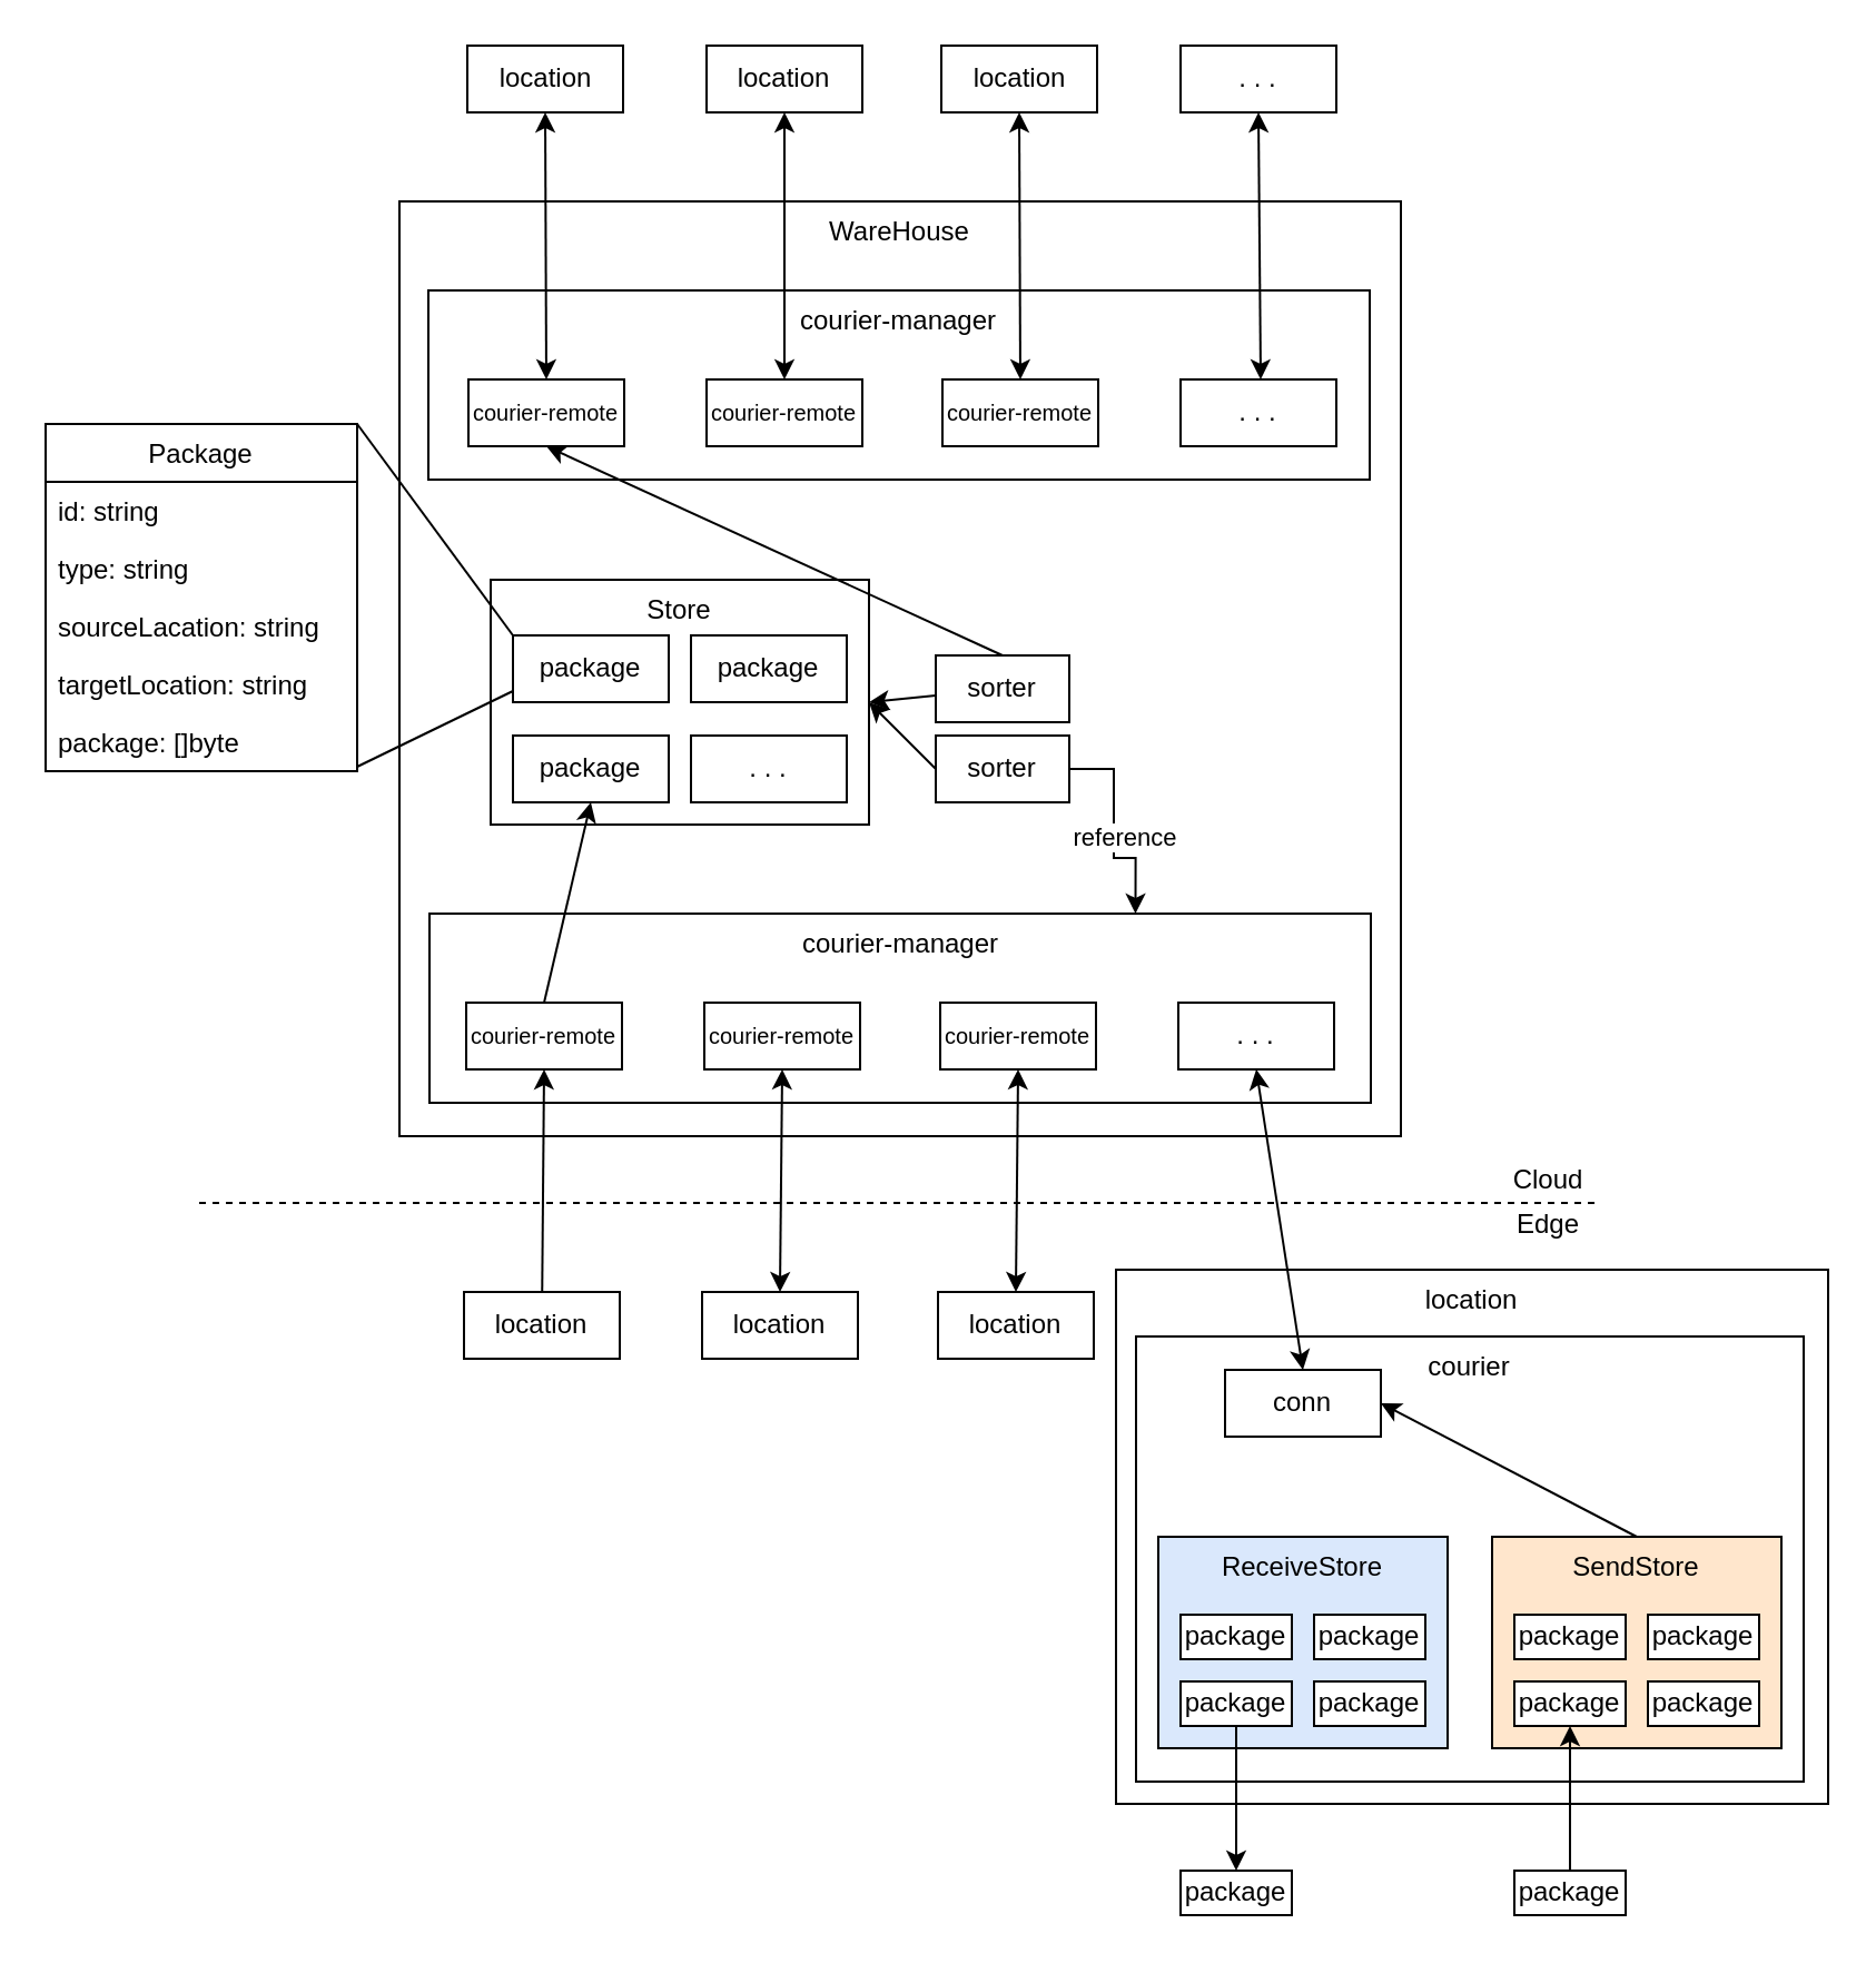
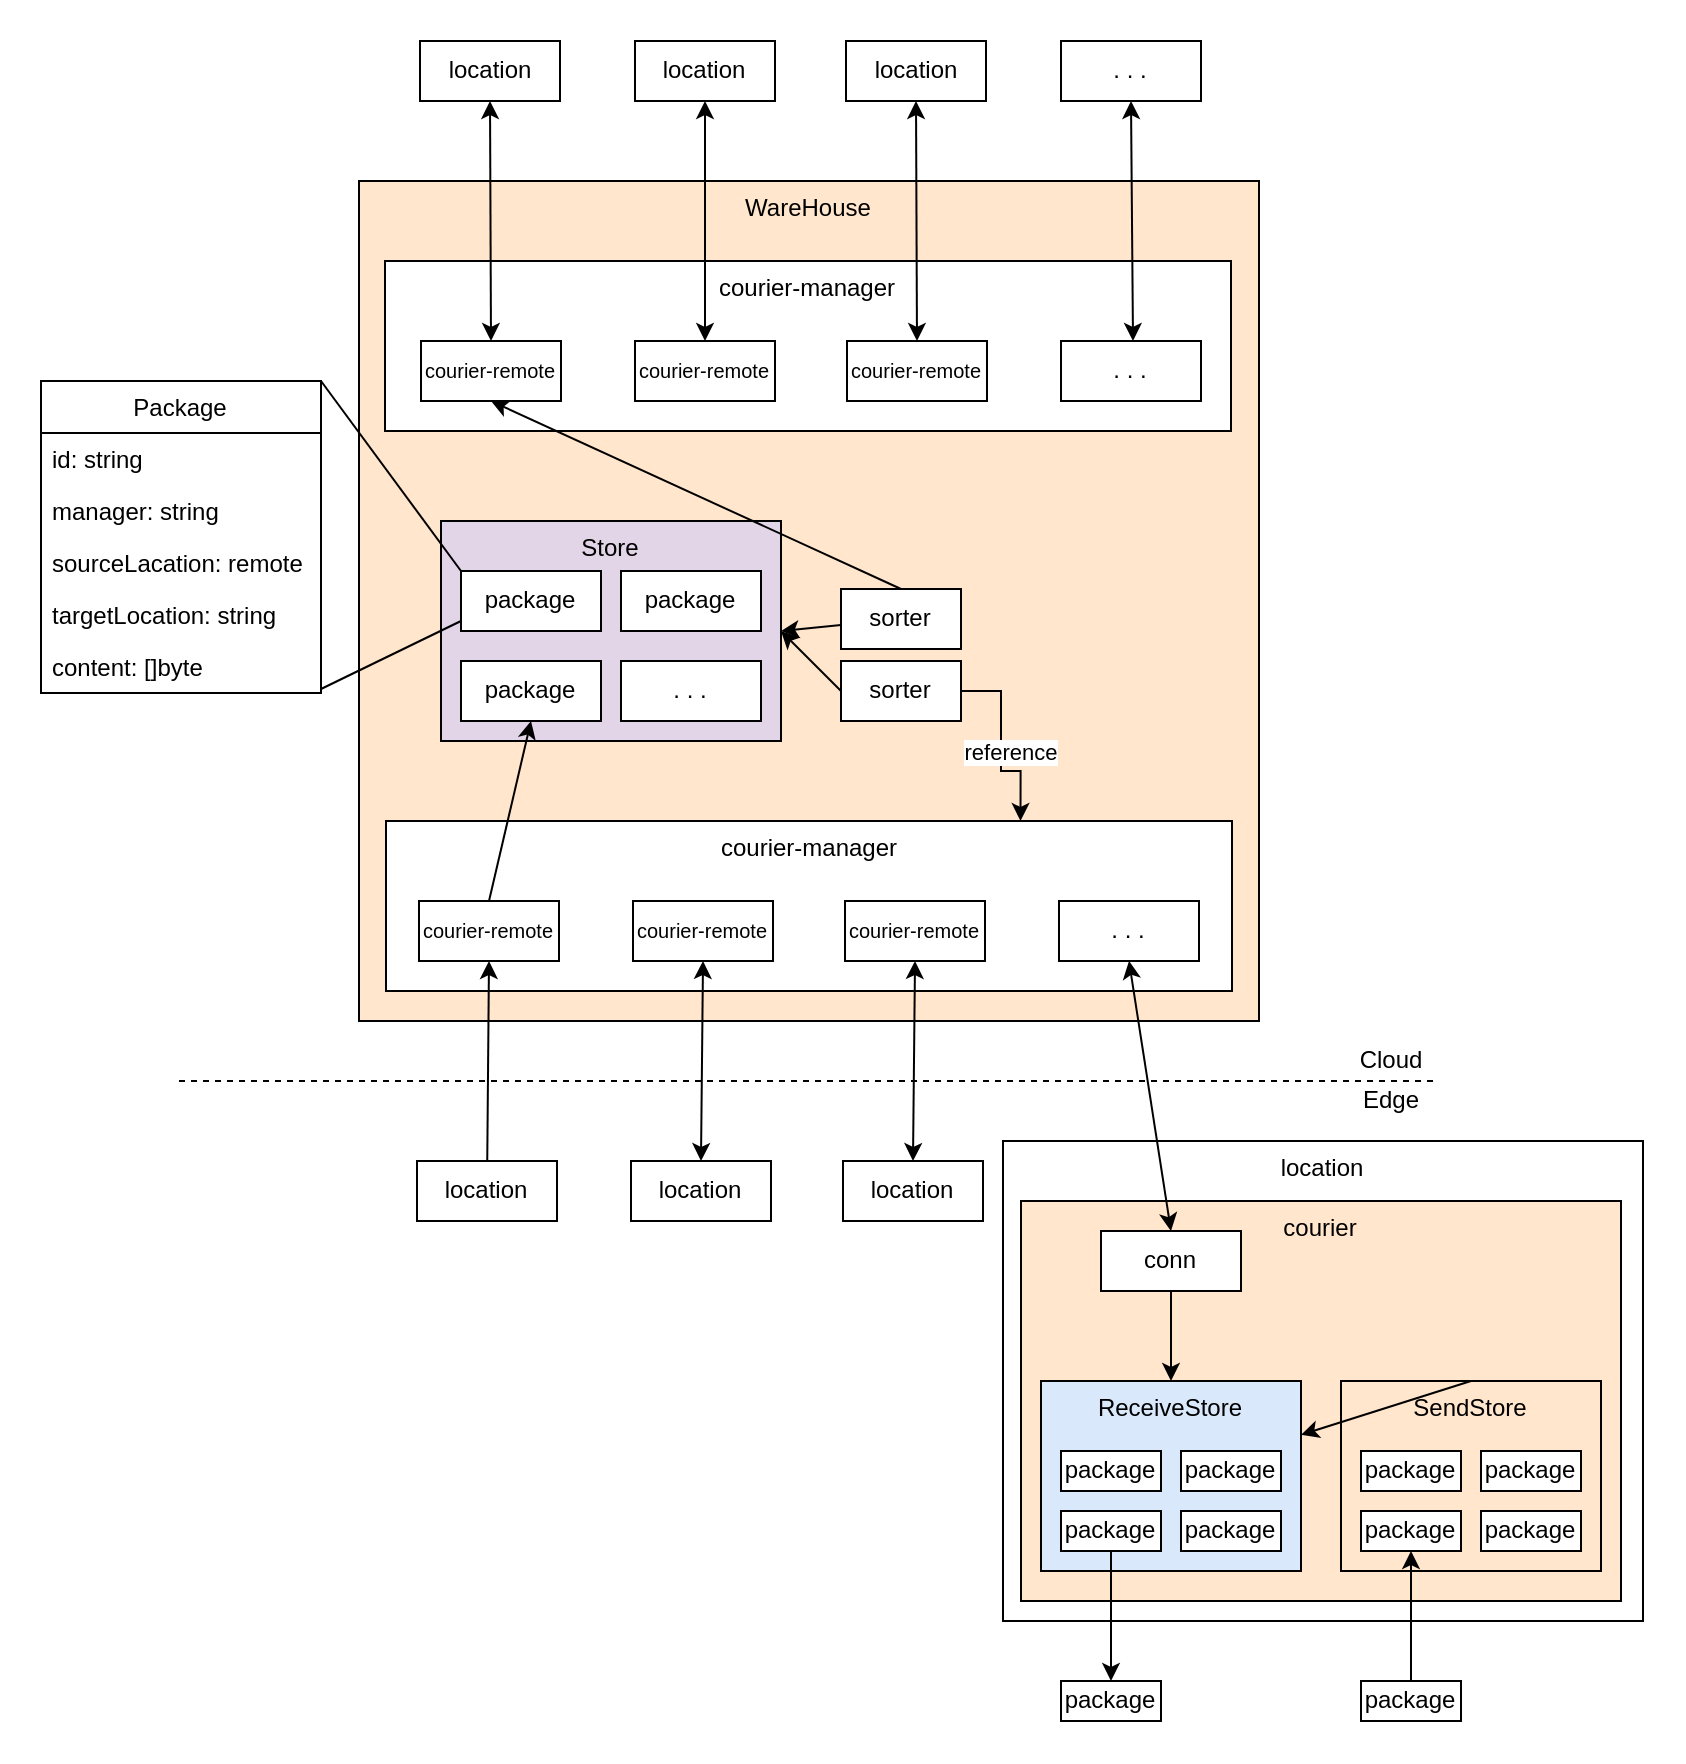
- <mxCell id="13" value="type: string" style="text;strokeColor=none;fillColor=none;align=left;verticalAlign=top;spacingLeft=4;spacingRight=4;overflow=hidden;rotatable=0;points=[[0,0.5],[1,0.5]];portConstraint=eastwest;sketch=0;" parent="11" vertex="1"><mxGeometry y="52" width="140" height="26" as="geometry" /></mxCell>
+ <mxCell id="13" value="manager: string" style="text;strokeColor=none;fillColor=none;align=left;verticalAlign=top;spacingLeft=4;spacingRight=4;overflow=hidden;rotatable=0;points=[[0,0.5],[1,0.5]];portConstraint=eastwest;sketch=0;" parent="11" vertex="1"><mxGeometry y="52" width="140" height="26" as="geometry" /></mxCell>
- <mxCell id="14" value="sourceLacation: string" style="text;strokeColor=none;fillColor=none;align=left;verticalAlign=top;spacingLeft=4;spacingRight=4;overflow=hidden;rotatable=0;points=[[0,0.5],[1,0.5]];portConstraint=eastwest;sketch=0;" parent="11" vertex="1"><mxGeometry y="78" width="140" height="26" as="geometry" /></mxCell>
+ <mxCell id="14" value="sourceLacation: remote" style="text;strokeColor=none;fillColor=none;align=left;verticalAlign=top;spacingLeft=4;spacingRight=4;overflow=hidden;rotatable=0;points=[[0,0.5],[1,0.5]];portConstraint=eastwest;sketch=0;" parent="11" vertex="1"><mxGeometry y="78" width="140" height="26" as="geometry" /></mxCell>
- <mxCell id="3" value="WareHouse" style="rounded=0;whiteSpace=wrap;html=1;verticalAlign=top;" parent="1" vertex="1"><mxGeometry x="179" y="90" width="450" height="420" as="geometry" /></mxCell>
+ <mxCell id="3" value="WareHouse" style="rounded=0;whiteSpace=wrap;html=1;verticalAlign=top;fillColor=#ffe6cc;" parent="1" vertex="1"><mxGeometry x="179" y="90" width="450" height="420" as="geometry" /></mxCell>
- <mxCell id="6" value="Store" style="rounded=0;whiteSpace=wrap;html=1;verticalAlign=top;" parent="1" vertex="1"><mxGeometry x="220" y="260" width="170" height="110" as="geometry" /></mxCell>
+ <mxCell id="6" value="Store" style="rounded=0;whiteSpace=wrap;html=1;verticalAlign=top;fillColor=#e1d5e7;" parent="1" vertex="1"><mxGeometry x="220" y="260" width="170" height="110" as="geometry" /></mxCell>
- <mxCell id="16" value="package: []byte" style="text;strokeColor=none;fillColor=none;align=left;verticalAlign=top;spacingLeft=4;spacingRight=4;overflow=hidden;rotatable=0;points=[[0,0.5],[1,0.5]];portConstraint=eastwest;" parent="11" vertex="1"><mxGeometry y="130" width="140" height="26" as="geometry" /></mxCell>
+ <mxCell id="16" value="content: []byte" style="text;strokeColor=none;fillColor=none;align=left;verticalAlign=top;spacingLeft=4;spacingRight=4;overflow=hidden;rotatable=0;points=[[0,0.5],[1,0.5]];portConstraint=eastwest;" parent="11" vertex="1"><mxGeometry y="130" width="140" height="26" as="geometry" /></mxCell>
- <mxCell id="67" value="" style="endArrow=classic;html=1;exitX=0.5;exitY=0;exitDx=0;exitDy=0;entryX=1;entryY=0.5;entryDx=0;entryDy=0;" parent="1" source="60" target="65" edge="1"><mxGeometry width="50" height="50" relative="1" as="geometry"><mxPoint x="595" y="670" as="sourcePoint" /><mxPoint x="595" y="700" as="targetPoint" /></mxGeometry></mxCell>
+ <mxCell id="67" value="" style="endArrow=classic;html=1;exitX=0.5;exitY=0;exitDx=0;exitDy=0;" parent="1" source="60" target="55" edge="1"><mxGeometry width="50" height="50" relative="1" as="geometry"><mxPoint x="595" y="670" as="sourcePoint" /><mxPoint x="595" y="700" as="targetPoint" /></mxGeometry></mxCell>
+ <mxCell id="66" value="" style="endArrow=classic;html=1;exitX=0.5;exitY=1;exitDx=0;exitDy=0;entryX=0.5;entryY=0;entryDx=0;entryDy=0;" parent="1" source="65" target="55" edge="1"><mxGeometry width="50" height="50" relative="1" as="geometry"><mxPoint x="325" y="700" as="sourcePoint" /><mxPoint x="250.5" y="640" as="targetPoint" /></mxGeometry></mxCell>
- <mxCell id="36" value="courier" style="rounded=0;whiteSpace=wrap;html=1;verticalAlign=top;" parent="1" vertex="1"><mxGeometry x="510" y="600" width="300" height="200" as="geometry" /></mxCell>
+ <mxCell id="36" value="courier" style="rounded=0;whiteSpace=wrap;html=1;verticalAlign=top;fillColor=#ffe6cc;" parent="1" vertex="1"><mxGeometry x="510" y="600" width="300" height="200" as="geometry" /></mxCell>
